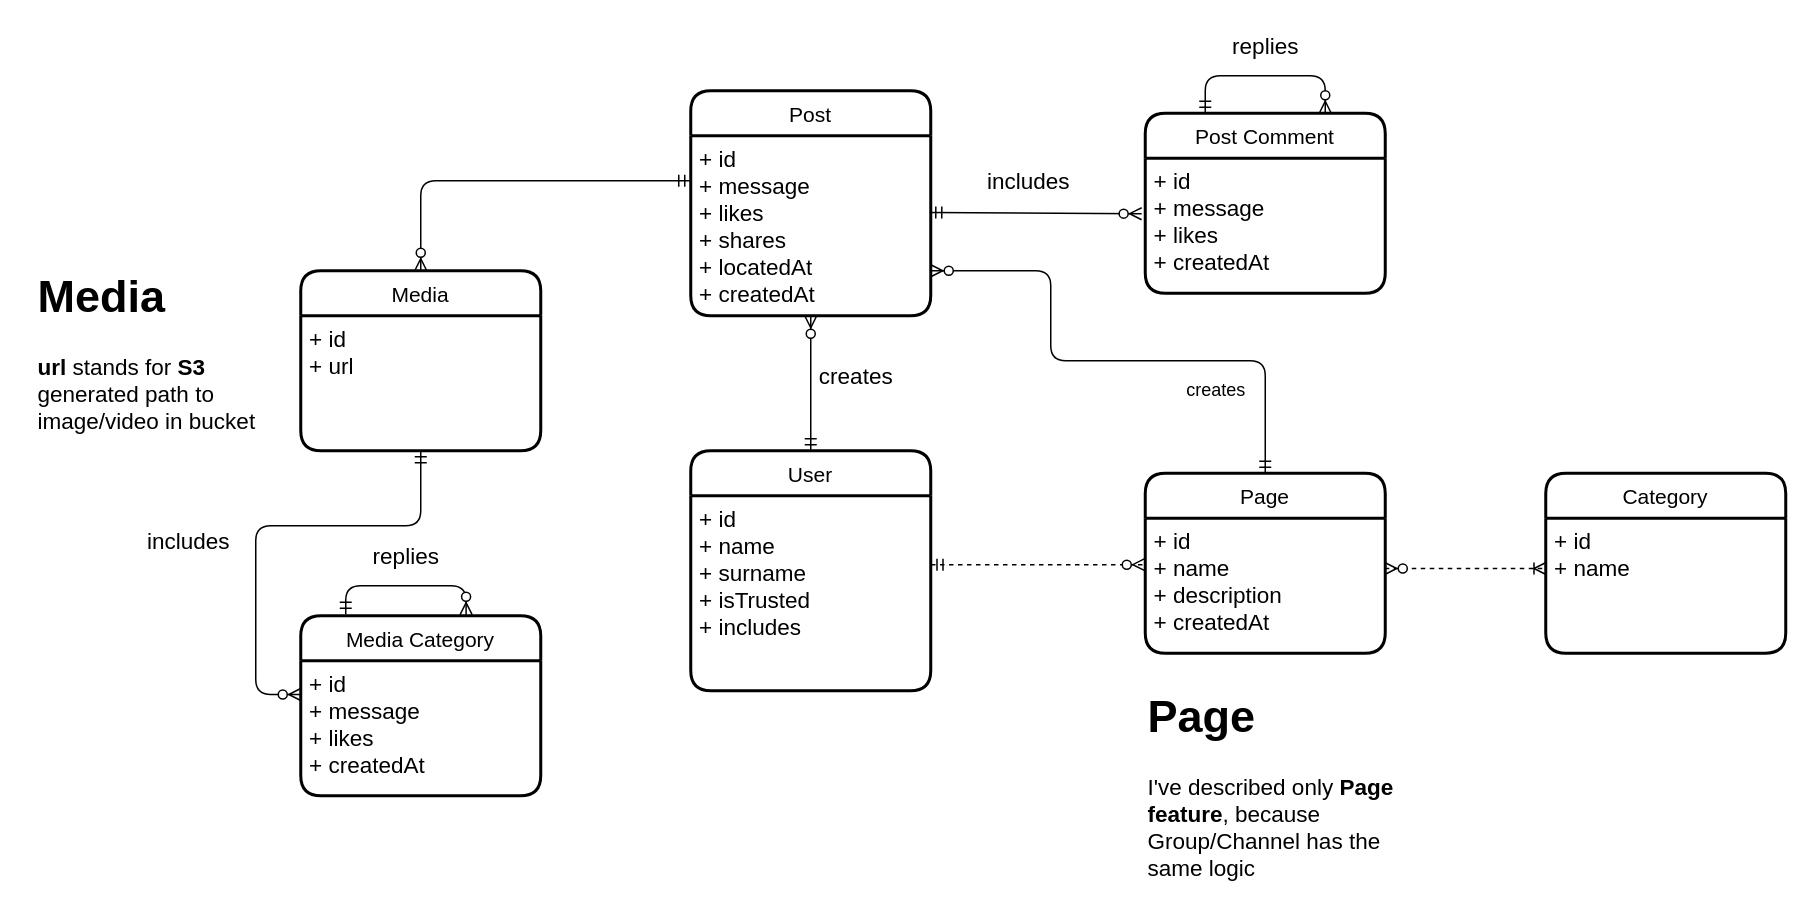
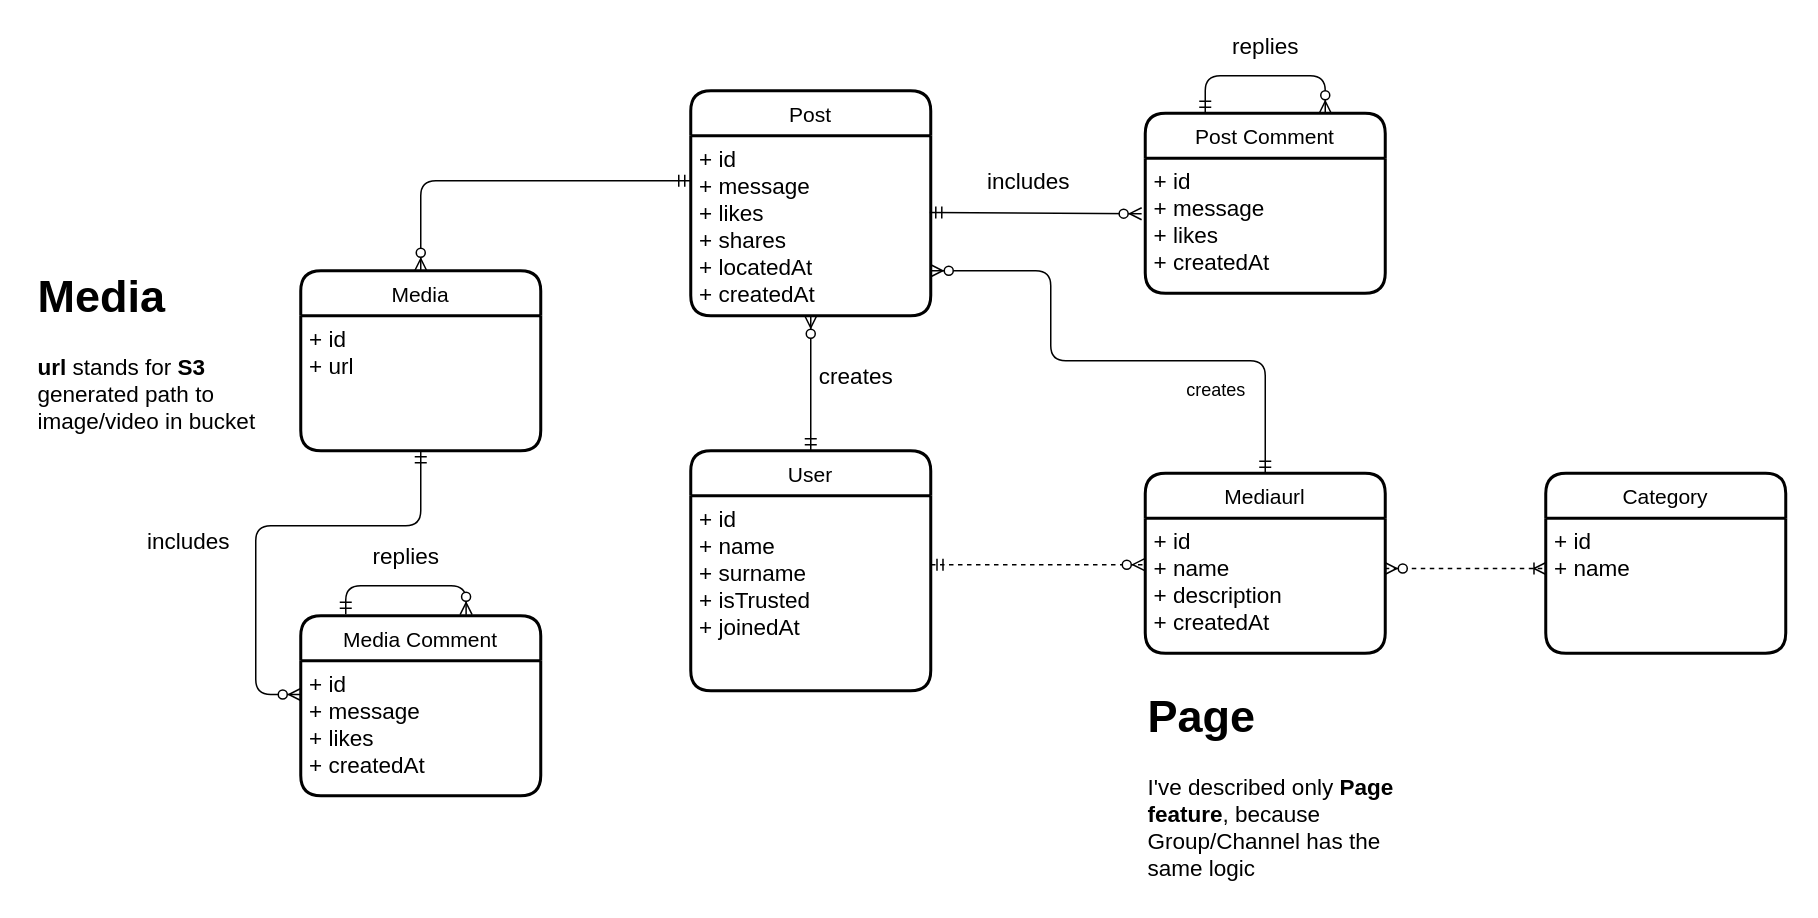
- <mxCell id="24" value="Page" style="swimlane;childLayout=stackLayout;horizontal=1;startSize=30;horizontalStack=0;rounded=1;fontSize=14;fontStyle=0;strokeWidth=2;resizeParent=0;resizeLast=1;shadow=0;dashed=0;align=center;" parent="1" vertex="1"><mxGeometry x="763" y="315" width="160" height="120" as="geometry" /></mxCell>
+ <mxCell id="24" value="Mediaurl" style="swimlane;childLayout=stackLayout;horizontal=1;startSize=30;horizontalStack=0;rounded=1;fontSize=14;fontStyle=0;strokeWidth=2;resizeParent=0;resizeLast=1;shadow=0;dashed=0;align=center;" parent="1" vertex="1"><mxGeometry x="763" y="315" width="160" height="120" as="geometry" /></mxCell>
- <mxCell id="3" value="+ id&#10;+ name&#10;+ surname&#10;+ isTrusted&#10;+ includes" style="align=left;strokeColor=none;fillColor=none;spacingLeft=4;fontSize=15;verticalAlign=top;resizable=0;rotatable=0;part=1;" parent="2" vertex="1"><mxGeometry y="30" width="160" height="130" as="geometry" /></mxCell>
+ <mxCell id="3" value="+ id&#10;+ name&#10;+ surname&#10;+ isTrusted&#10;+ joinedAt" style="align=left;strokeColor=none;fillColor=none;spacingLeft=4;fontSize=15;verticalAlign=top;resizable=0;rotatable=0;part=1;" parent="2" vertex="1"><mxGeometry y="30" width="160" height="130" as="geometry" /></mxCell>
- <mxCell id="18" value="Media Category" style="swimlane;childLayout=stackLayout;horizontal=1;startSize=30;horizontalStack=0;rounded=1;fontSize=14;fontStyle=0;strokeWidth=2;resizeParent=0;resizeLast=1;shadow=0;dashed=0;align=center;" parent="1" vertex="1"><mxGeometry x="200" y="410" width="160" height="120" as="geometry" /></mxCell>
+ <mxCell id="18" value="Media Comment" style="swimlane;childLayout=stackLayout;horizontal=1;startSize=30;horizontalStack=0;rounded=1;fontSize=14;fontStyle=0;strokeWidth=2;resizeParent=0;resizeLast=1;shadow=0;dashed=0;align=center;" parent="1" vertex="1"><mxGeometry x="200" y="410" width="160" height="120" as="geometry" /></mxCell>
